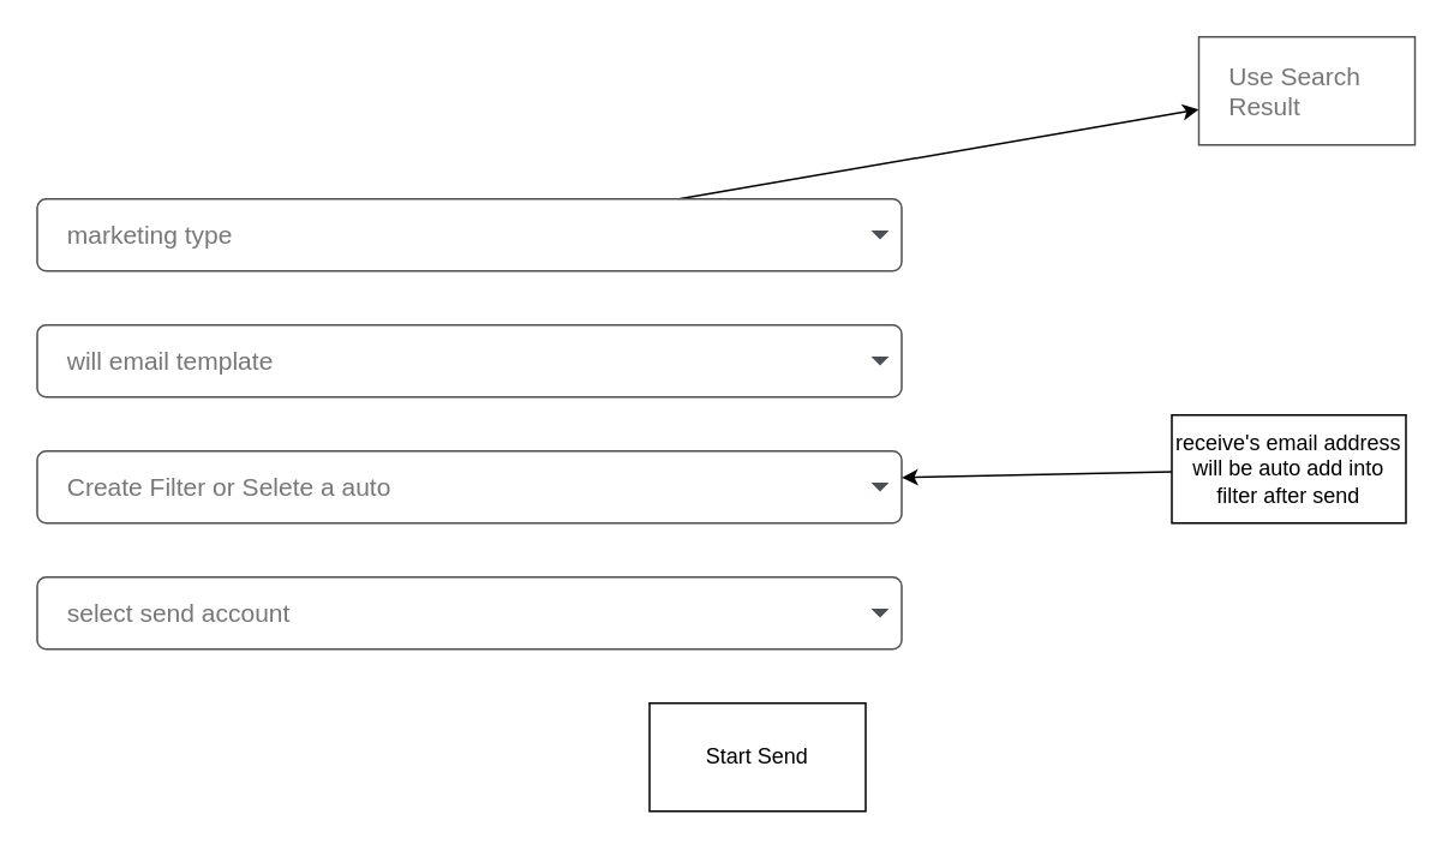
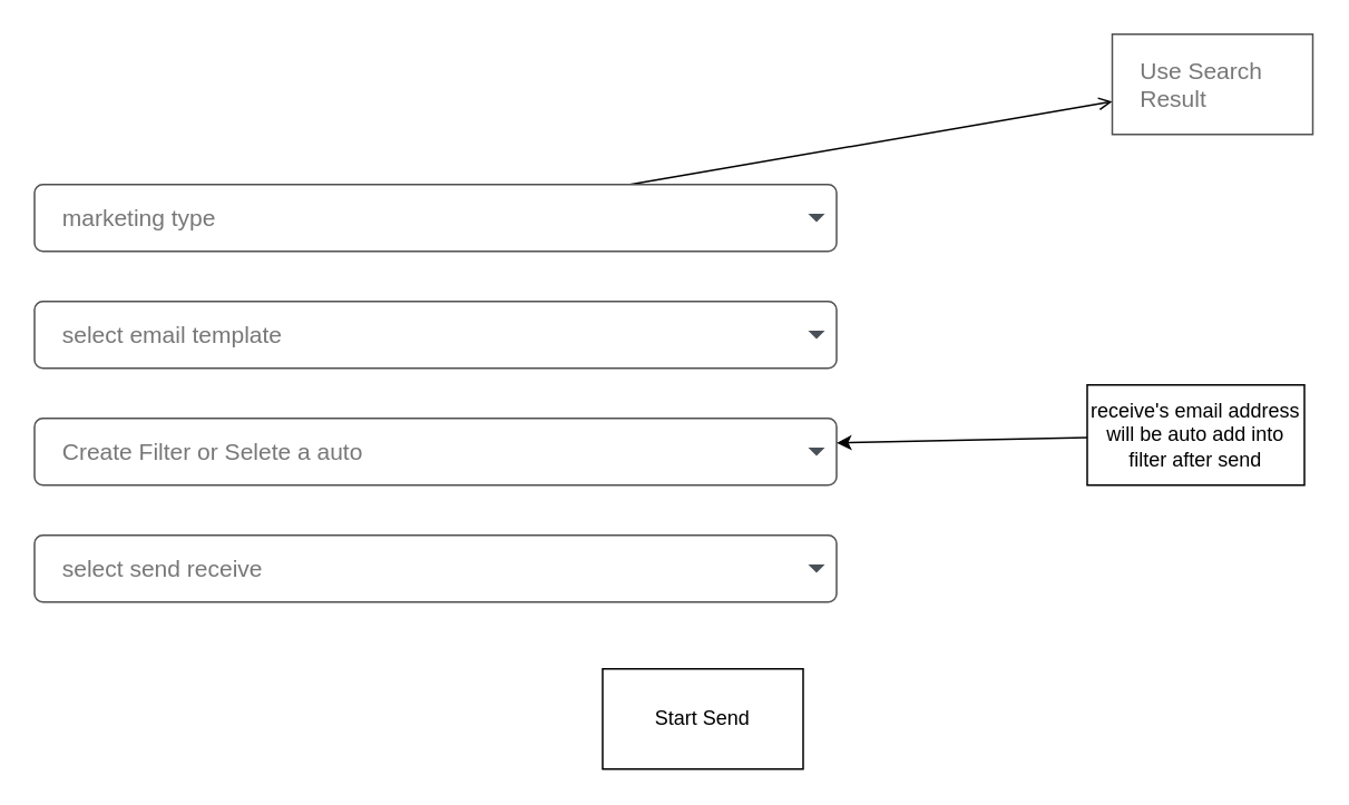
- <mxCell id="4" value="" style="edgeStyle=none;html=1;" edge="1" parent="1" source="5" target="11"><mxGeometry relative="1" as="geometry" /></mxCell>
+ <mxCell id="4" value="" style="edgeStyle=none;html=1;endArrow=open;" edge="1" parent="1" source="5" target="11"><mxGeometry relative="1" as="geometry" /></mxCell>
- <mxCell id="2" value="will email template" style="html=1;shadow=0;dashed=0;shape=mxgraph.bootstrap.rrect;rSize=5;strokeColor=#505050;strokeWidth=1;fillColor=#ffffff;fontColor=#777777;whiteSpace=wrap;align=left;verticalAlign=middle;fontStyle=0;fontSize=14;spacingRight=0;spacing=17;" parent="1" vertex="1"><mxGeometry x="20" y="180" width="480" height="40" as="geometry" /></mxCell>
+ <mxCell id="2" value="select email template" style="html=1;shadow=0;dashed=0;shape=mxgraph.bootstrap.rrect;rSize=5;strokeColor=#505050;strokeWidth=1;fillColor=#ffffff;fontColor=#777777;whiteSpace=wrap;align=left;verticalAlign=middle;fontStyle=0;fontSize=14;spacingRight=0;spacing=17;" parent="1" vertex="1"><mxGeometry x="20" y="180" width="480" height="40" as="geometry" /></mxCell>
- <mxCell id="9" value="select send account" style="html=1;shadow=0;dashed=0;shape=mxgraph.bootstrap.rrect;rSize=5;strokeColor=#505050;strokeWidth=1;fillColor=#ffffff;fontColor=#777777;whiteSpace=wrap;align=left;verticalAlign=middle;fontStyle=0;fontSize=14;spacingRight=0;spacing=17;" parent="1" vertex="1"><mxGeometry x="20" y="320" width="480" height="40" as="geometry" /></mxCell>
+ <mxCell id="9" value="select send receive" style="html=1;shadow=0;dashed=0;shape=mxgraph.bootstrap.rrect;rSize=5;strokeColor=#505050;strokeWidth=1;fillColor=#ffffff;fontColor=#777777;whiteSpace=wrap;align=left;verticalAlign=middle;fontStyle=0;fontSize=14;spacingRight=0;spacing=17;" parent="1" vertex="1"><mxGeometry x="20" y="320" width="480" height="40" as="geometry" /></mxCell>
- <mxCell id="12" value="Start Send" style="rounded=0;whiteSpace=wrap;html=1;" vertex="1" parent="1"><mxGeometry x="360" y="390" width="120" height="60" as="geometry" /></mxCell>
+ <mxCell id="12" value="Start Send" style="rounded=0;whiteSpace=wrap;html=1;" vertex="1" parent="1"><mxGeometry x="360" y="400" width="120" height="60" as="geometry" /></mxCell>
